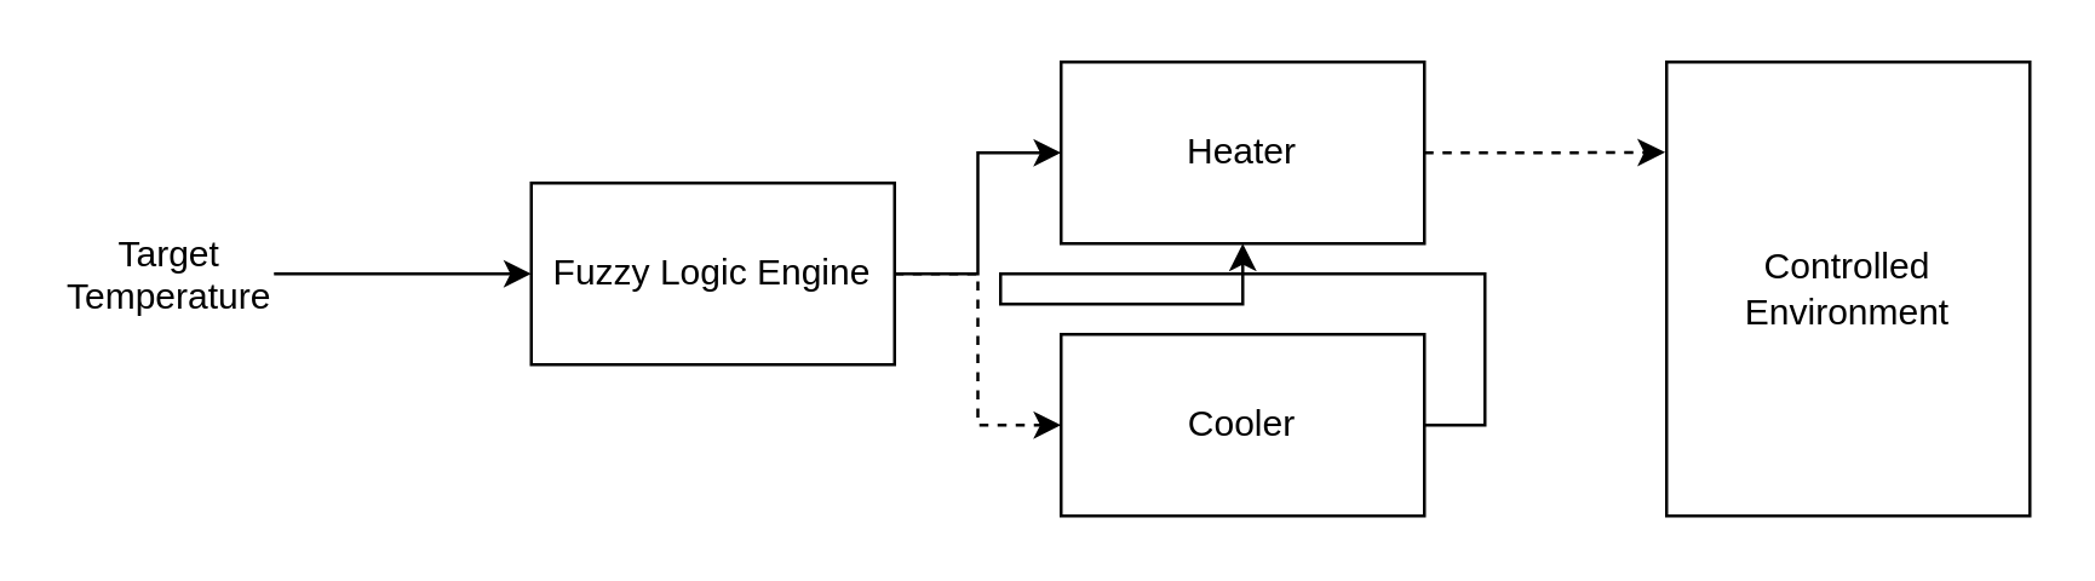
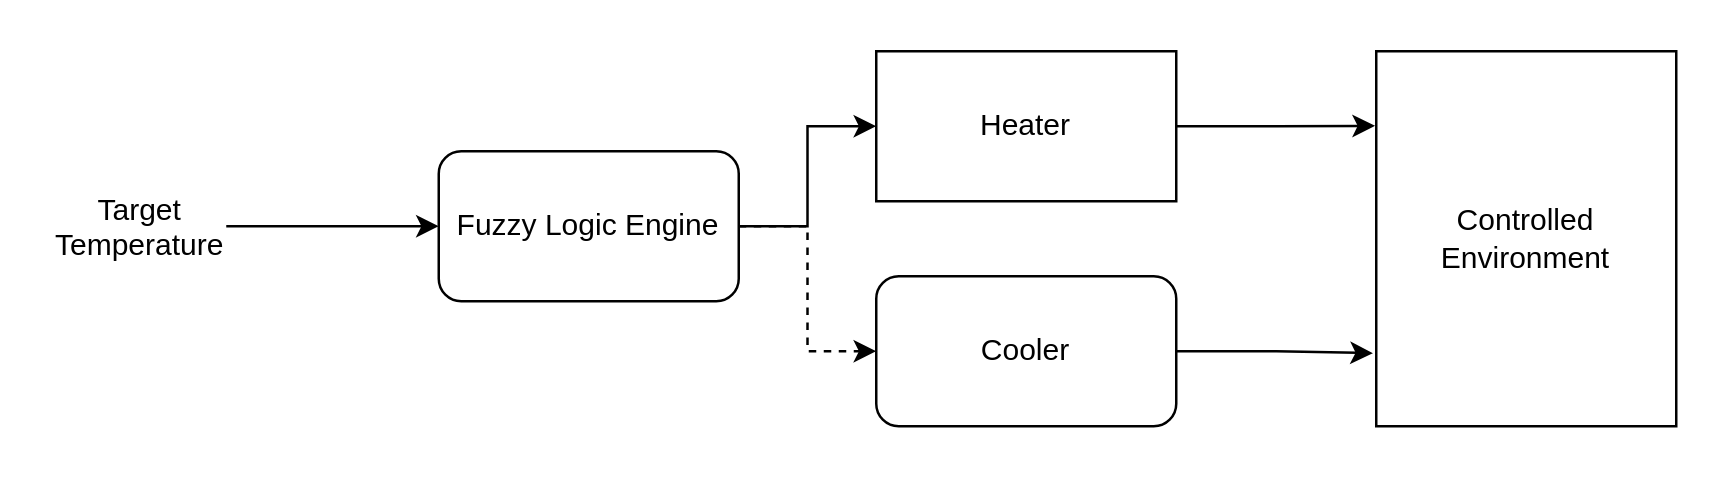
- <mxCell id="10" style="edgeStyle=orthogonalEdgeStyle;rounded=0;orthogonalLoop=1;jettySize=auto;html=1;exitX=1;exitY=0.5;exitDx=0;exitDy=0;entryX=-0.004;entryY=0.199;entryDx=0;entryDy=0;entryPerimeter=0;dashed=1;" edge="1" parent="1" source="5" target="6"><mxGeometry relative="1" as="geometry" /></mxCell>
+ <mxCell id="10" style="edgeStyle=orthogonalEdgeStyle;rounded=0;orthogonalLoop=1;jettySize=auto;html=1;exitX=1;exitY=0.5;exitDx=0;exitDy=0;entryX=-0.004;entryY=0.199;entryDx=0;entryDy=0;entryPerimeter=0;" edge="1" parent="1" source="5" target="6"><mxGeometry relative="1" as="geometry" /></mxCell>
- <mxCell id="4" value="Fuzzy Logic Engine" style="rounded=0;whiteSpace=wrap;html=1;" vertex="1" parent="1"><mxGeometry x="175" y="60" width="120" height="60" as="geometry" /></mxCell>
+ <mxCell id="4" value="Fuzzy Logic Engine" style="whiteSpace=wrap;html=1;rounded=1;" vertex="1" parent="1"><mxGeometry x="175" y="60" width="120" height="60" as="geometry" /></mxCell>
- <mxCell id="11" style="edgeStyle=orthogonalEdgeStyle;rounded=0;orthogonalLoop=1;jettySize=auto;html=1;exitX=1;exitY=0.5;exitDx=0;exitDy=0;" edge="1" parent="1" source="9" target="5"><mxGeometry relative="1" as="geometry" /></mxCell>
+ <mxCell id="11" style="edgeStyle=orthogonalEdgeStyle;rounded=0;orthogonalLoop=1;jettySize=auto;html=1;exitX=1;exitY=0.5;exitDx=0;exitDy=0;entryX=-0.011;entryY=0.805;entryDx=0;entryDy=0;entryPerimeter=0;" edge="1" parent="1" source="9" target="6"><mxGeometry relative="1" as="geometry" /></mxCell>
- <mxCell id="9" value="Cooler" style="rounded=0;whiteSpace=wrap;html=1;" vertex="1" parent="1"><mxGeometry x="350" y="110" width="120" height="60" as="geometry" /></mxCell>
+ <mxCell id="9" value="Cooler" style="whiteSpace=wrap;html=1;rounded=1;" vertex="1" parent="1"><mxGeometry x="350" y="110" width="120" height="60" as="geometry" /></mxCell>
